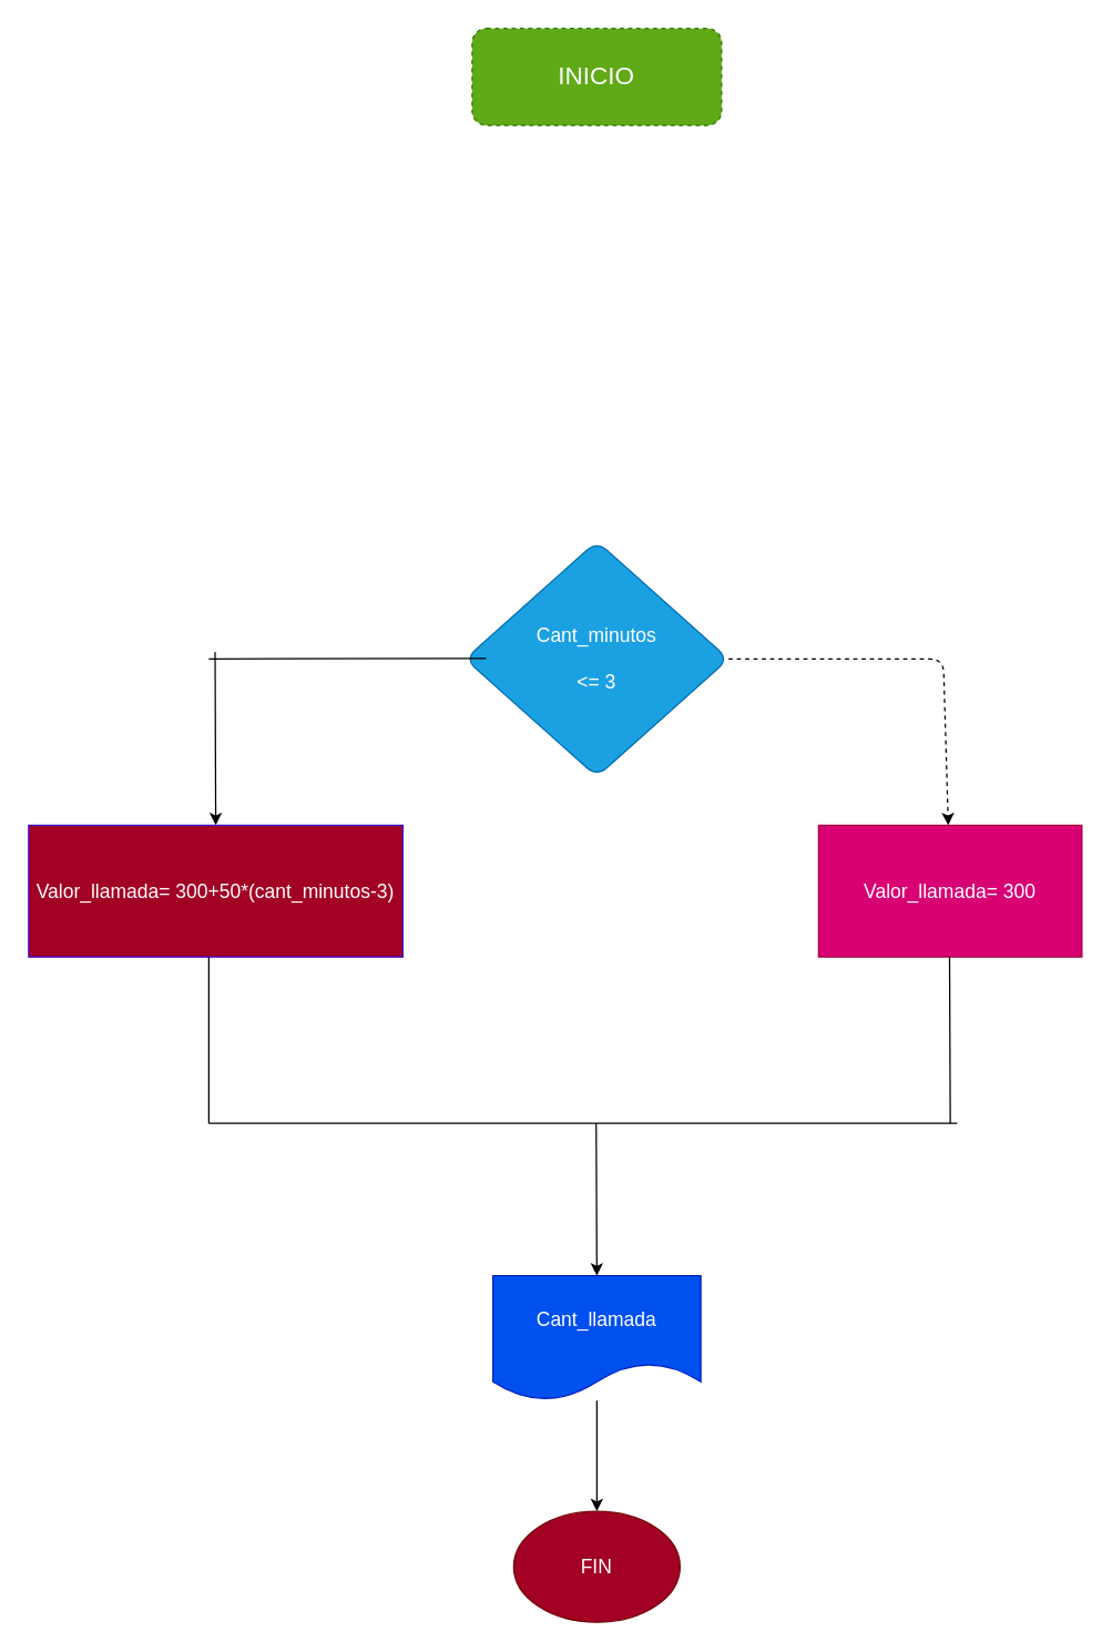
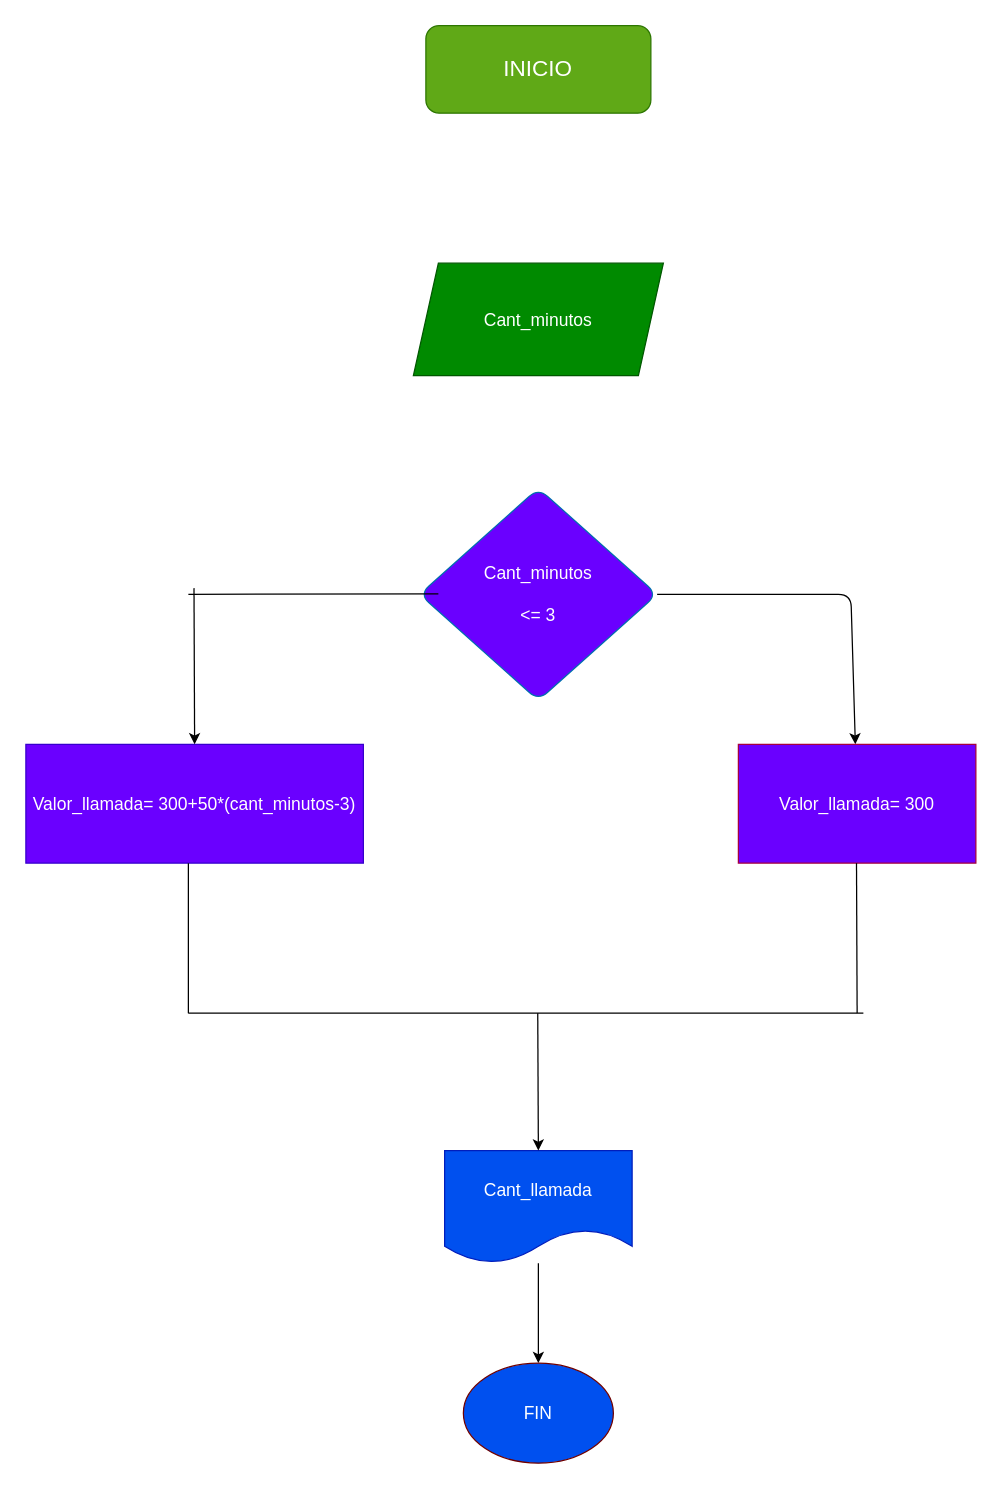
- <mxCell id="2" value="&lt;font style=&quot;font-size: 18px;&quot;&gt;INICIO&lt;/font&gt;" style="rounded=1;whiteSpace=wrap;html=1;fillColor=#60a917;fontColor=#ffffff;strokeColor=#2D7600;dashed=1;" vertex="1" parent="1"><mxGeometry x="340" y="20" width="180" height="70" as="geometry" /></mxCell>
+ <mxCell id="2" value="&lt;font style=&quot;font-size: 18px;&quot;&gt;INICIO&lt;/font&gt;" style="rounded=1;whiteSpace=wrap;html=1;fillColor=#60a917;fontColor=#ffffff;strokeColor=#2D7600;" vertex="1" parent="1"><mxGeometry x="340" y="20" width="180" height="70" as="geometry" /></mxCell>
+ <mxCell id="5" value="&lt;font style=&quot;font-size: 14px;&quot;&gt;Cant_minutos&lt;/font&gt;" style="shape=parallelogram;perimeter=parallelogramPerimeter;whiteSpace=wrap;html=1;fixedSize=1;fontSize=18;fillColor=#008a00;fontColor=#ffffff;strokeColor=#005700;" vertex="1" parent="1"><mxGeometry x="330" y="210" width="200" height="90" as="geometry" /></mxCell>
- <mxCell id="4" value="&lt;font style=&quot;font-size: 14px;&quot;&gt;Cant_minutos&lt;br&gt;&lt;br&gt;&amp;lt;= 3&lt;/font&gt;" style="rhombus;whiteSpace=wrap;html=1;rounded=1;fillColor=#1ba1e2;fontColor=#ffffff;strokeColor=#006EAF;" vertex="1" parent="1"><mxGeometry x="335" y="390" width="190" height="170" as="geometry" /></mxCell>
+ <mxCell id="4" value="&lt;font style=&quot;font-size: 14px;&quot;&gt;Cant_minutos&lt;br&gt;&lt;br&gt;&amp;lt;= 3&lt;/font&gt;" style="rhombus;whiteSpace=wrap;html=1;rounded=1;fillColor=#6a00ff;fontColor=#ffffff;strokeColor=#006EAF;" vertex="1" parent="1"><mxGeometry x="335" y="390" width="190" height="170" as="geometry" /></mxCell>
- <mxCell id="3" style="edgeStyle=none;html=1;fontSize=14;dashed=1;" edge="1" parent="1" source="4" target="7"><mxGeometry relative="1" as="geometry"><Array as="points"><mxPoint x="680" y="475" /></Array></mxGeometry></mxCell>
+ <mxCell id="3" style="edgeStyle=none;html=1;fontSize=14;" edge="1" parent="1" source="4" target="7"><mxGeometry relative="1" as="geometry"><Array as="points"><mxPoint x="680" y="475" /></Array></mxGeometry></mxCell>
- <mxCell id="6" value="&lt;font style=&quot;font-size: 14px;&quot;&gt;Valor_llamada= 300+50*(cant_minutos-3)&lt;/font&gt;" style="rounded=0;whiteSpace=wrap;html=1;fontSize=14;fillColor=#a20025;fontColor=#ffffff;strokeColor=#3700CC;" vertex="1" parent="1"><mxGeometry x="20" y="595" width="270" height="95" as="geometry" /></mxCell>
+ <mxCell id="6" value="&lt;font style=&quot;font-size: 14px;&quot;&gt;Valor_llamada= 300+50*(cant_minutos-3)&lt;/font&gt;" style="rounded=0;whiteSpace=wrap;html=1;fontSize=14;fillColor=#6a00ff;fontColor=#ffffff;strokeColor=#3700CC;" vertex="1" parent="1"><mxGeometry x="20" y="595" width="270" height="95" as="geometry" /></mxCell>
- <mxCell id="7" value="Valor_llamada= 300" style="rounded=0;whiteSpace=wrap;html=1;fontSize=14;fillColor=#d80073;fontColor=#ffffff;strokeColor=#A50040;" vertex="1" parent="1"><mxGeometry x="590" y="595" width="190" height="95" as="geometry" /></mxCell>
+ <mxCell id="7" value="Valor_llamada= 300" style="rounded=0;whiteSpace=wrap;html=1;fontSize=14;fillColor=#6a00ff;fontColor=#ffffff;strokeColor=#A50040;" vertex="1" parent="1"><mxGeometry x="590" y="595" width="190" height="95" as="geometry" /></mxCell>
- <mxCell id="14" value="FIN" style="ellipse;whiteSpace=wrap;html=1;fontSize=14;fillColor=#a20025;fontColor=#ffffff;strokeColor=#6F0000;" vertex="1" parent="1"><mxGeometry x="370" y="1090" width="120" height="80" as="geometry" /></mxCell>
+ <mxCell id="14" value="FIN" style="ellipse;whiteSpace=wrap;html=1;fontSize=14;fillColor=#0050ef;fontColor=#ffffff;strokeColor=#6F0000;" vertex="1" parent="1"><mxGeometry x="370" y="1090" width="120" height="80" as="geometry" /></mxCell>
